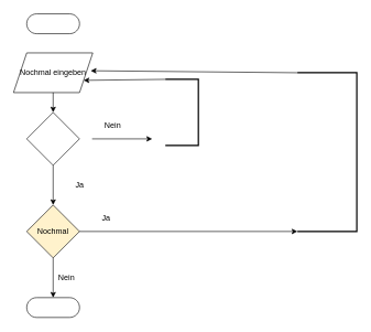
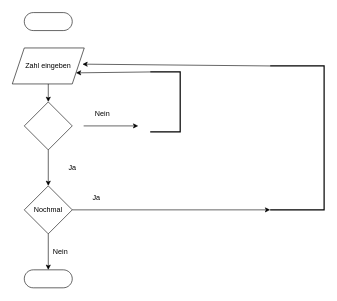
- <mxCell id="6" value="Nochmal eingeben" style="shape=parallelogram;perimeter=parallelogramPerimeter;whiteSpace=wrap;html=1;fixedSize=1;" parent="1" vertex="1"><mxGeometry x="20" y="79" width="120" height="60" as="geometry" /></mxCell>
+ <mxCell id="6" value="Zahl eingeben" style="shape=parallelogram;perimeter=parallelogramPerimeter;whiteSpace=wrap;html=1;fixedSize=1;" parent="1" vertex="1"><mxGeometry x="20" y="79" width="120" height="60" as="geometry" /></mxCell>
- <mxCell id="13" value="Nochmal" style="rhombus;whiteSpace=wrap;html=1;fillColor=#fff2cc;" parent="1" vertex="1"><mxGeometry x="40" y="309" width="80" height="80" as="geometry" /></mxCell>
+ <mxCell id="13" value="Nochmal" style="rhombus;whiteSpace=wrap;html=1;" parent="1" vertex="1"><mxGeometry x="40" y="309" width="80" height="80" as="geometry" /></mxCell>
